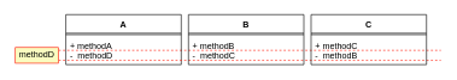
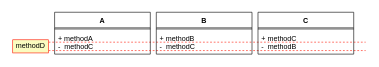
- <mxCell id="5" value="+ methodA&#10;-  methodD" style="text;strokeColor=none;fillColor=none;align=left;verticalAlign=top;spacingLeft=4;spacingRight=4;overflow=hidden;rotatable=0;points=[[0,0.5],[1,0.5]];portConstraint=eastwest;" vertex="1" parent="3"><mxGeometry y="30" width="160" height="40" as="geometry" /></mxCell>
+ <mxCell id="5" value="+ methodA&#10;-  methodC" style="text;strokeColor=none;fillColor=none;align=left;verticalAlign=top;spacingLeft=4;spacingRight=4;overflow=hidden;rotatable=0;points=[[0,0.5],[1,0.5]];portConstraint=eastwest;" vertex="1" parent="3"><mxGeometry y="30" width="160" height="40" as="geometry" /></mxCell>
